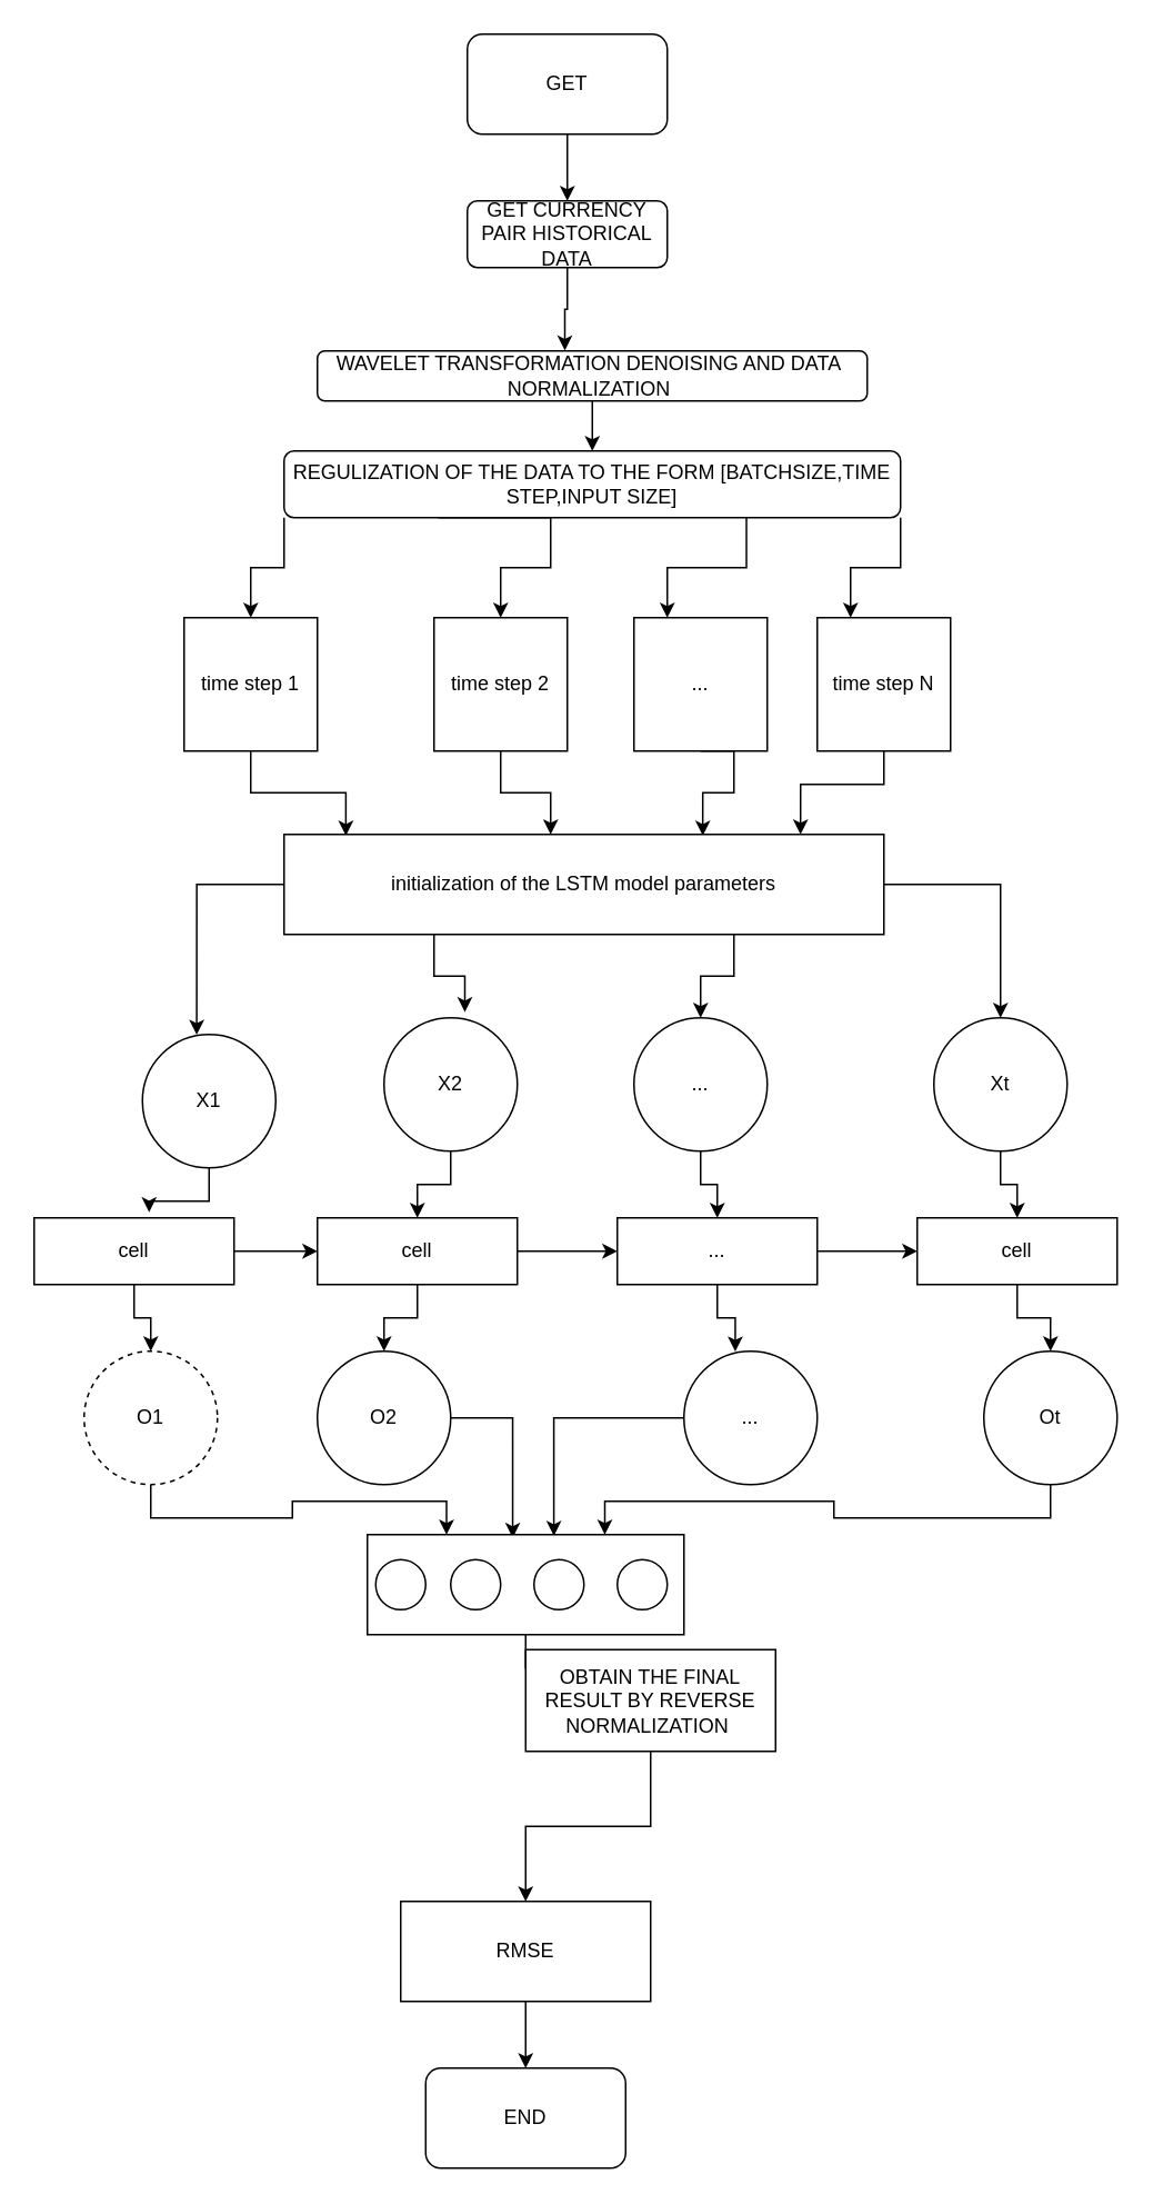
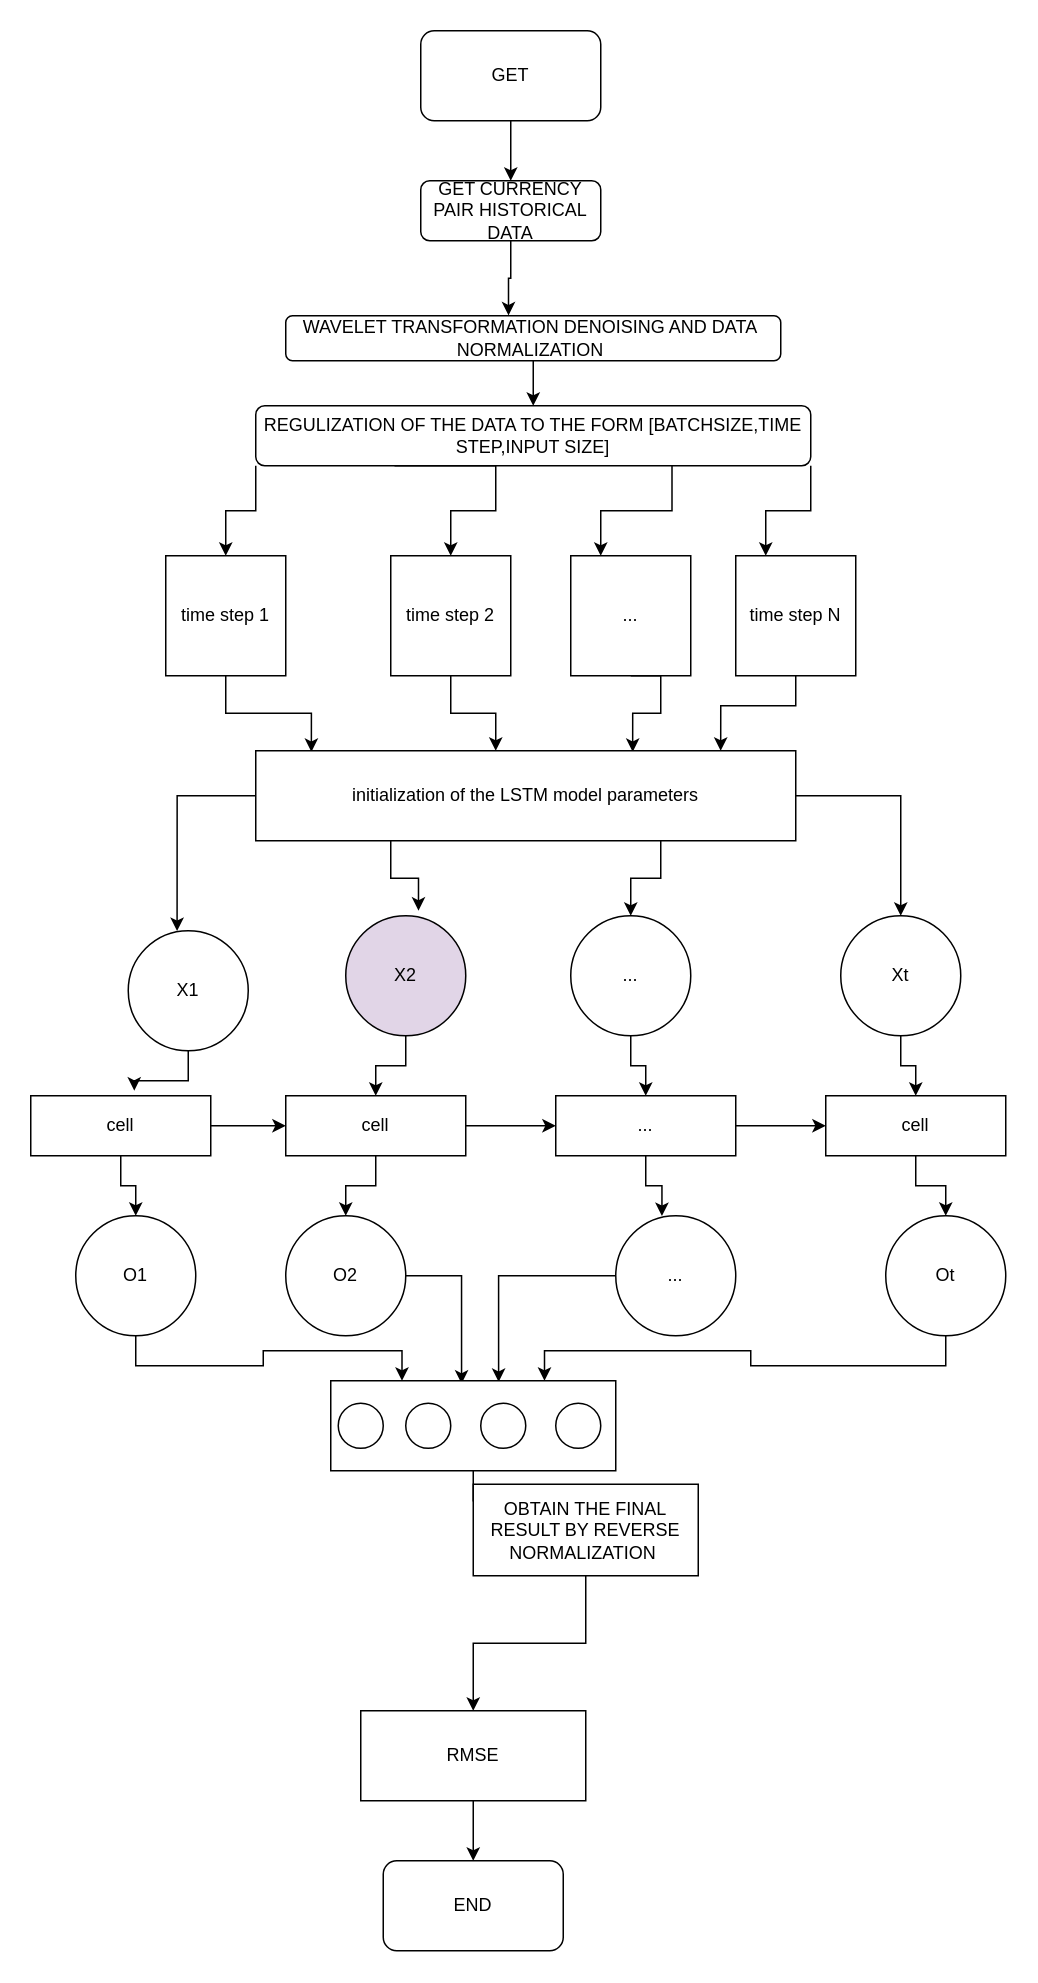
- <mxCell id="29" value="X2" style="ellipse;whiteSpace=wrap;html=1;aspect=fixed;" vertex="1" parent="1"><mxGeometry x="230" y="610" width="80" height="80" as="geometry" /></mxCell>
+ <mxCell id="29" value="X2" style="ellipse;whiteSpace=wrap;html=1;aspect=fixed;fillColor=#e1d5e7;" vertex="1" parent="1"><mxGeometry x="230" y="610" width="80" height="80" as="geometry" /></mxCell>
- <mxCell id="52" value="O1" style="ellipse;whiteSpace=wrap;html=1;aspect=fixed;dashed=1;" vertex="1" parent="1"><mxGeometry x="50" y="810" width="80" height="80" as="geometry" /></mxCell>
+ <mxCell id="52" value="O1" style="ellipse;whiteSpace=wrap;html=1;aspect=fixed;" vertex="1" parent="1"><mxGeometry x="50" y="810" width="80" height="80" as="geometry" /></mxCell>
